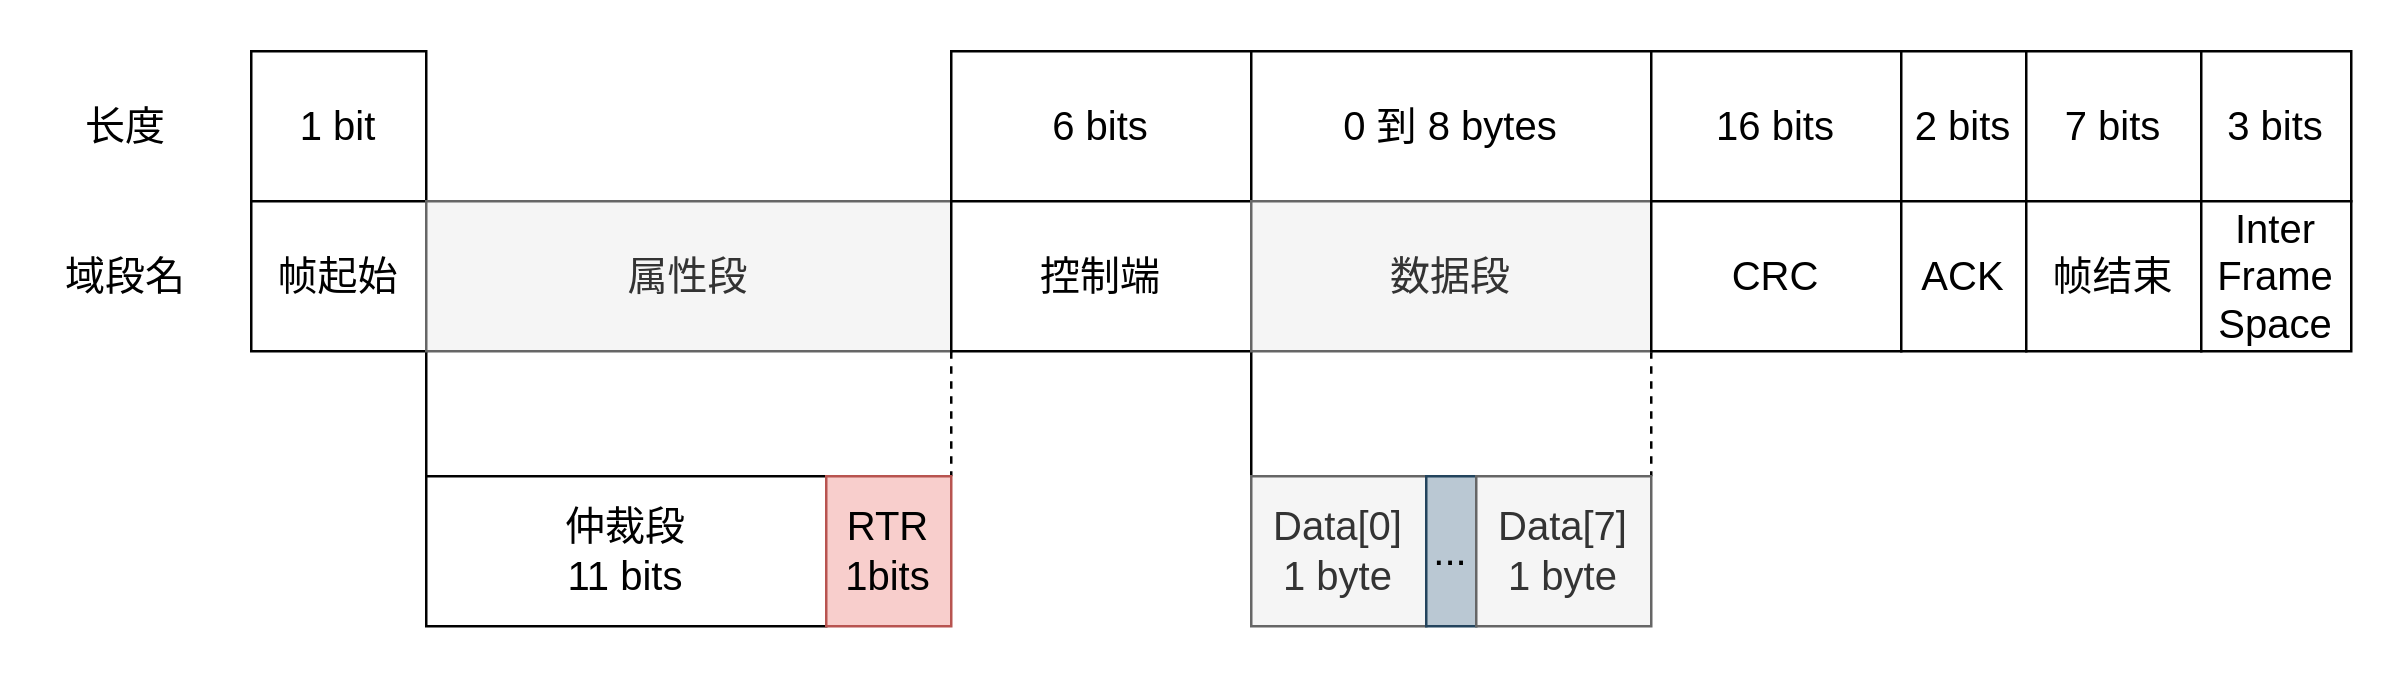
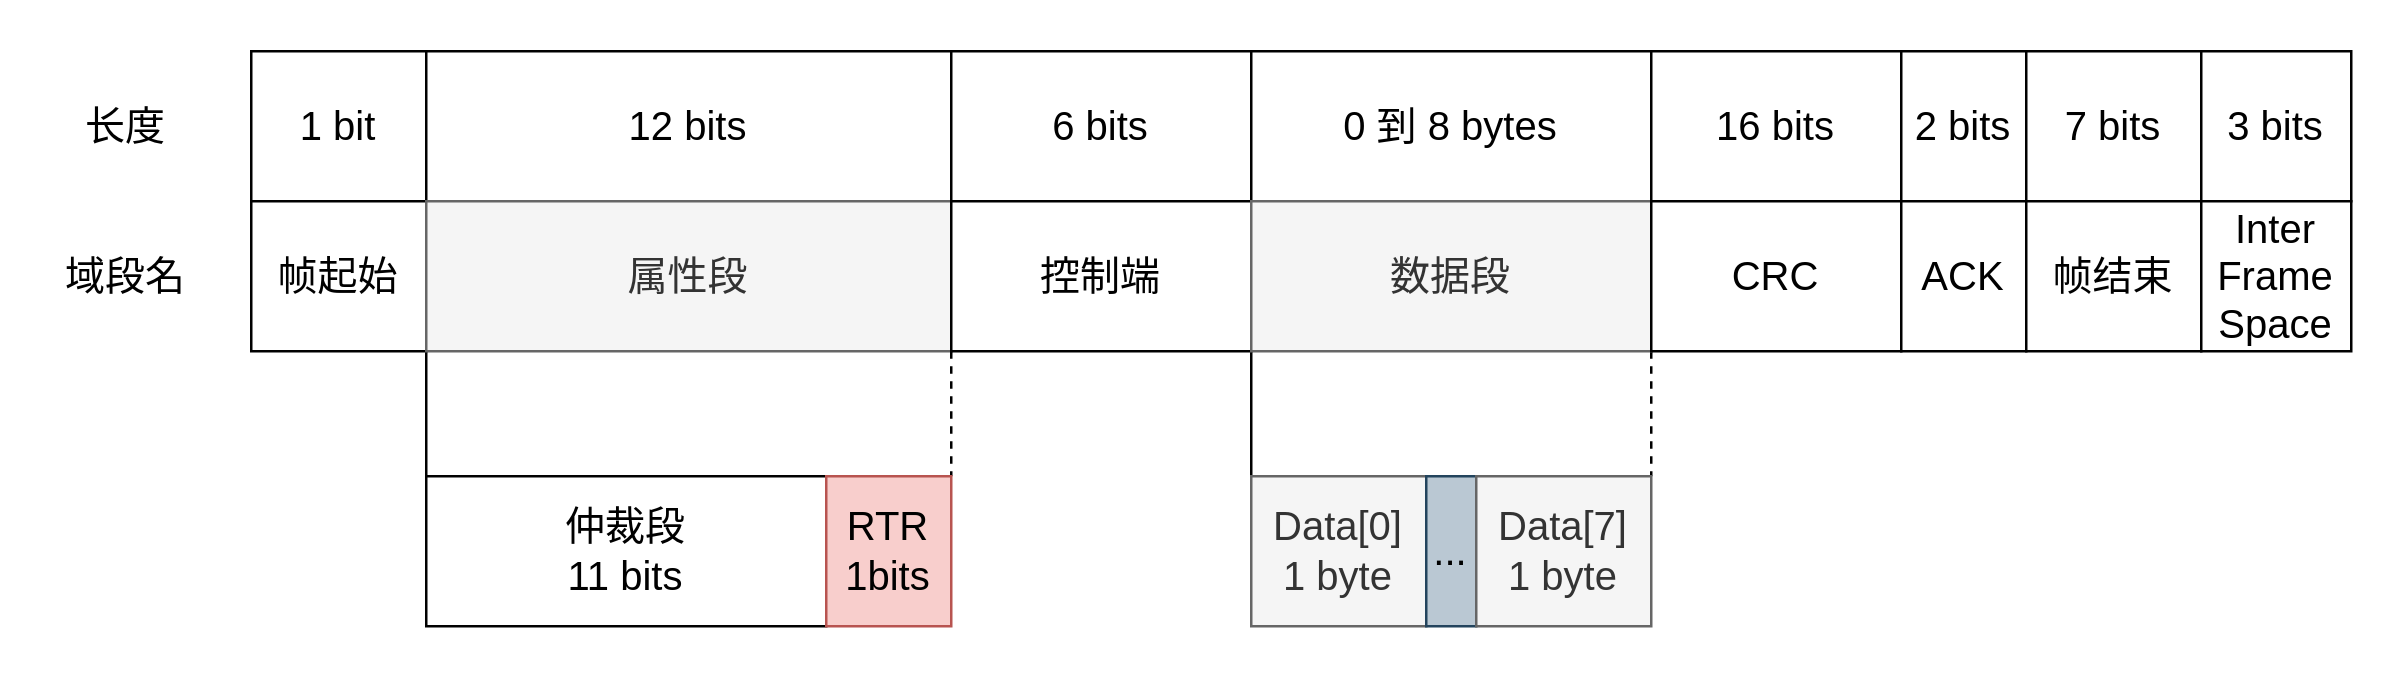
+ <mxCell id="7" value="12 bits" style="rounded=0;whiteSpace=wrap;html=1;fontSize=16;" vertex="1" parent="1"><mxGeometry x="170" y="20" width="210" height="60" as="geometry" /></mxCell>
